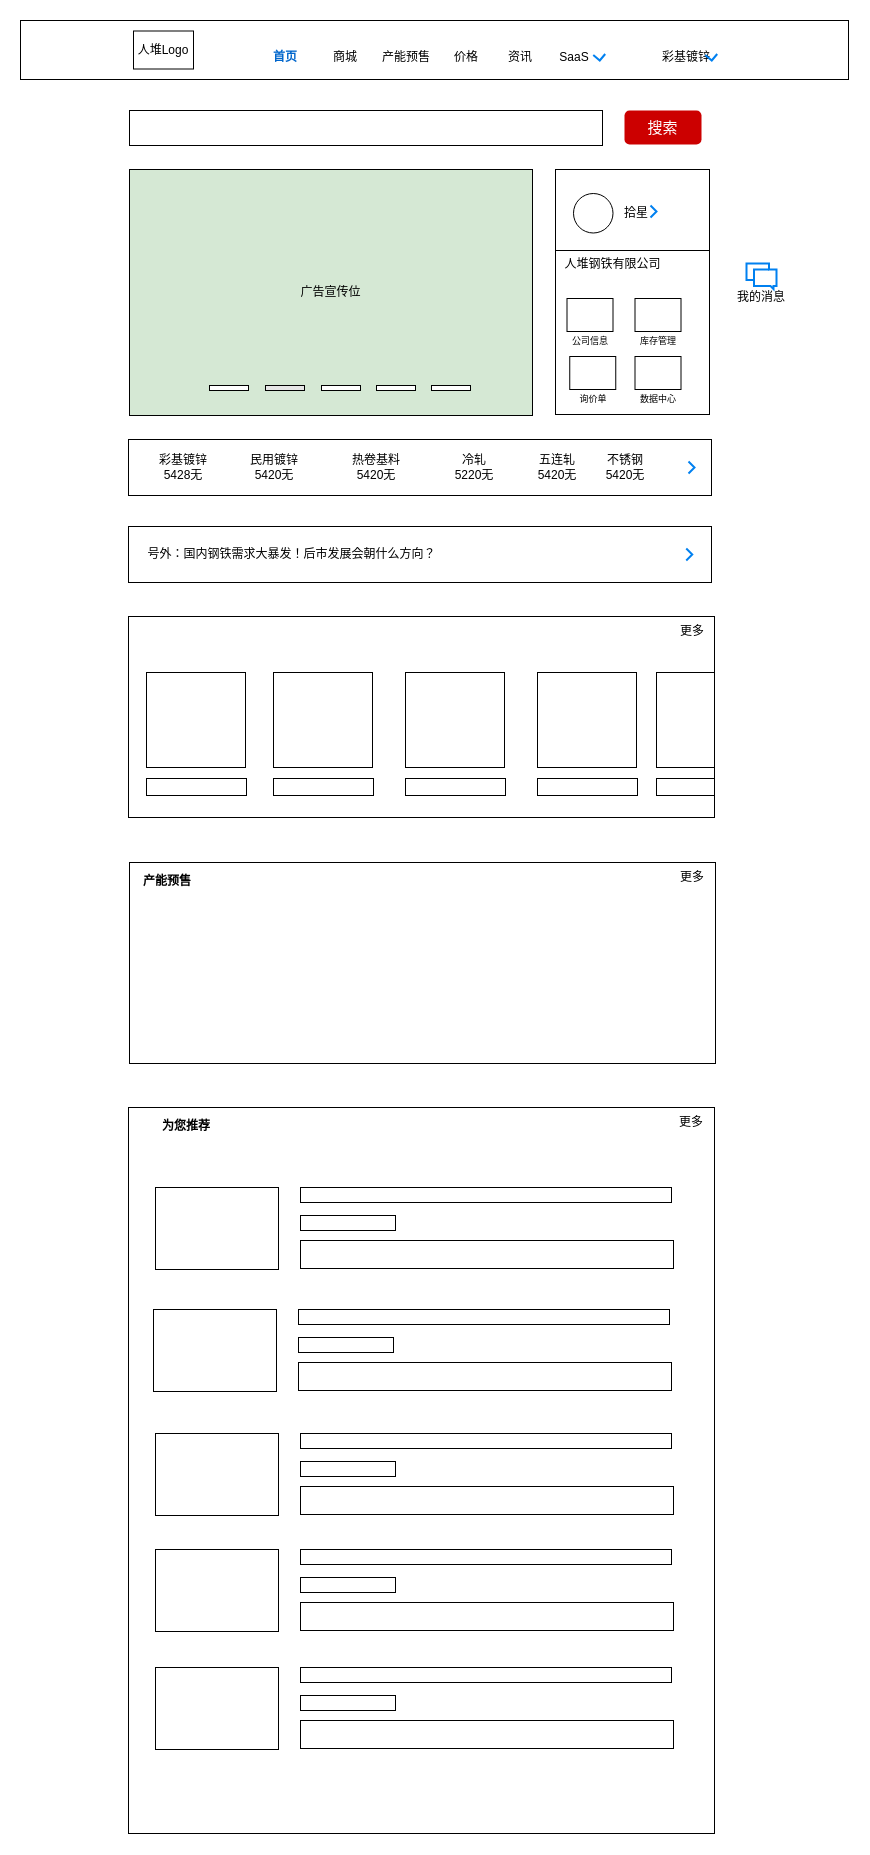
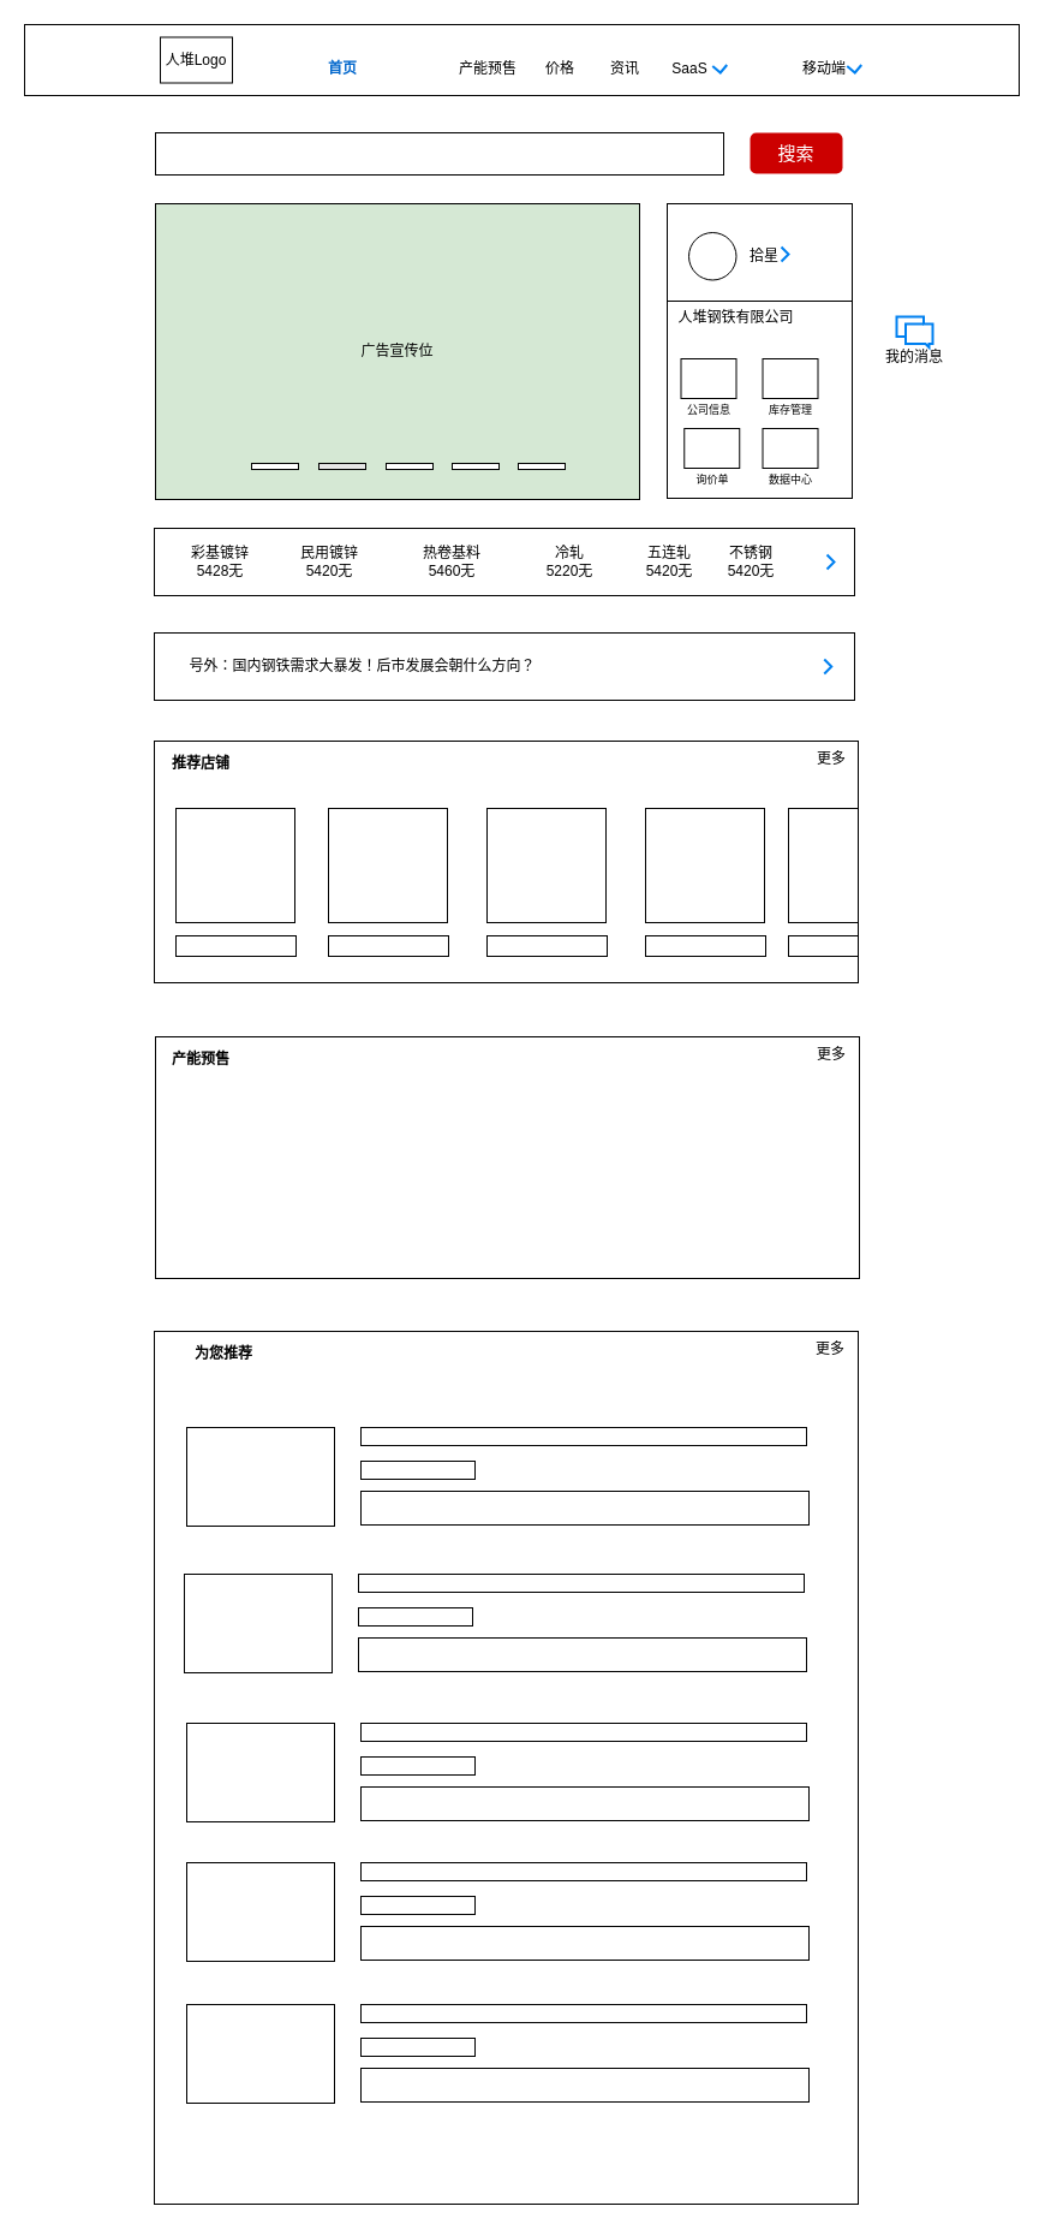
- <mxCell id="5" value="商城" style="text;html=1;align=center;verticalAlign=middle;whiteSpace=wrap;rounded=0;" vertex="1" parent="1"><mxGeometry x="315" y="42" width="60" height="30" as="geometry" /></mxCell>
- <mxCell id="69" value="彩基镀锌" style="text;html=1;align=center;verticalAlign=middle;whiteSpace=wrap;rounded=0;" vertex="1" parent="1"><mxGeometry x="656" y="42" width="60" height="30" as="geometry" /></mxCell>
+ <mxCell id="69" value="移动端" style="text;html=1;align=center;verticalAlign=middle;whiteSpace=wrap;rounded=0;" vertex="1" parent="1"><mxGeometry x="656" y="42" width="60" height="30" as="geometry" /></mxCell>
- <mxCell id="19" value="热卷基料&lt;br&gt;5420无" style="text;html=1;align=center;verticalAlign=middle;whiteSpace=wrap;rounded=0;" vertex="1" parent="1"><mxGeometry x="346" y="452" width="60" height="30" as="geometry" /></mxCell>
+ <mxCell id="19" value="热卷基料&lt;br&gt;5460无" style="text;html=1;align=center;verticalAlign=middle;whiteSpace=wrap;rounded=0;" vertex="1" parent="1"><mxGeometry x="346" y="452" width="60" height="30" as="geometry" /></mxCell>
- <mxCell id="36" value="号外：国内钢铁需求大暴发！后市发展会朝什么方向？" style="text;html=1;align=center;verticalAlign=middle;whiteSpace=wrap;rounded=0;" vertex="1" parent="1"><mxGeometry x="132" y="539" width="319" height="30" as="geometry" /></mxCell>
+ <mxCell id="36" value="号外：国内钢铁需求大暴发！后市发展会朝什么方向？" style="text;html=1;align=center;verticalAlign=middle;whiteSpace=wrap;rounded=0;" vertex="1" parent="1"><mxGeometry x="142" y="539" width="319" height="30" as="geometry" /></mxCell>
+ <mxCell id="11" value="推荐店铺" style="text;html=1;align=center;verticalAlign=middle;whiteSpace=wrap;rounded=0;fontStyle=1" vertex="1" parent="1"><mxGeometry x="137" y="620" width="60" height="30" as="geometry" /></mxCell>
